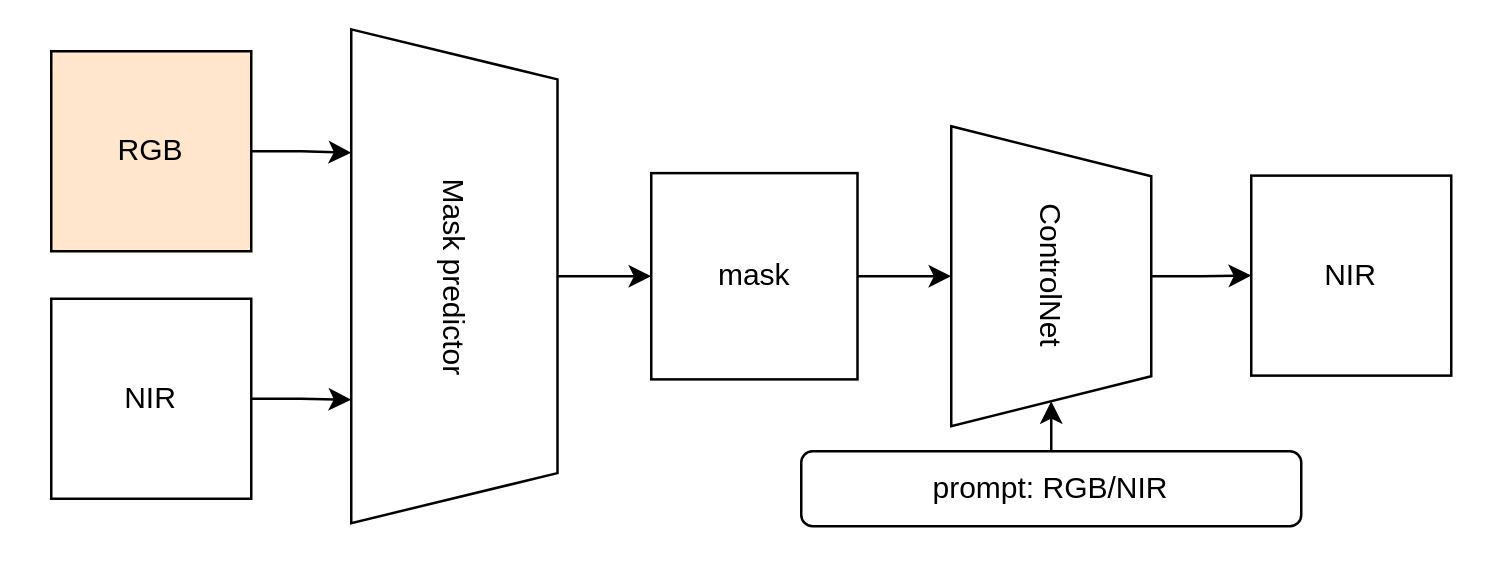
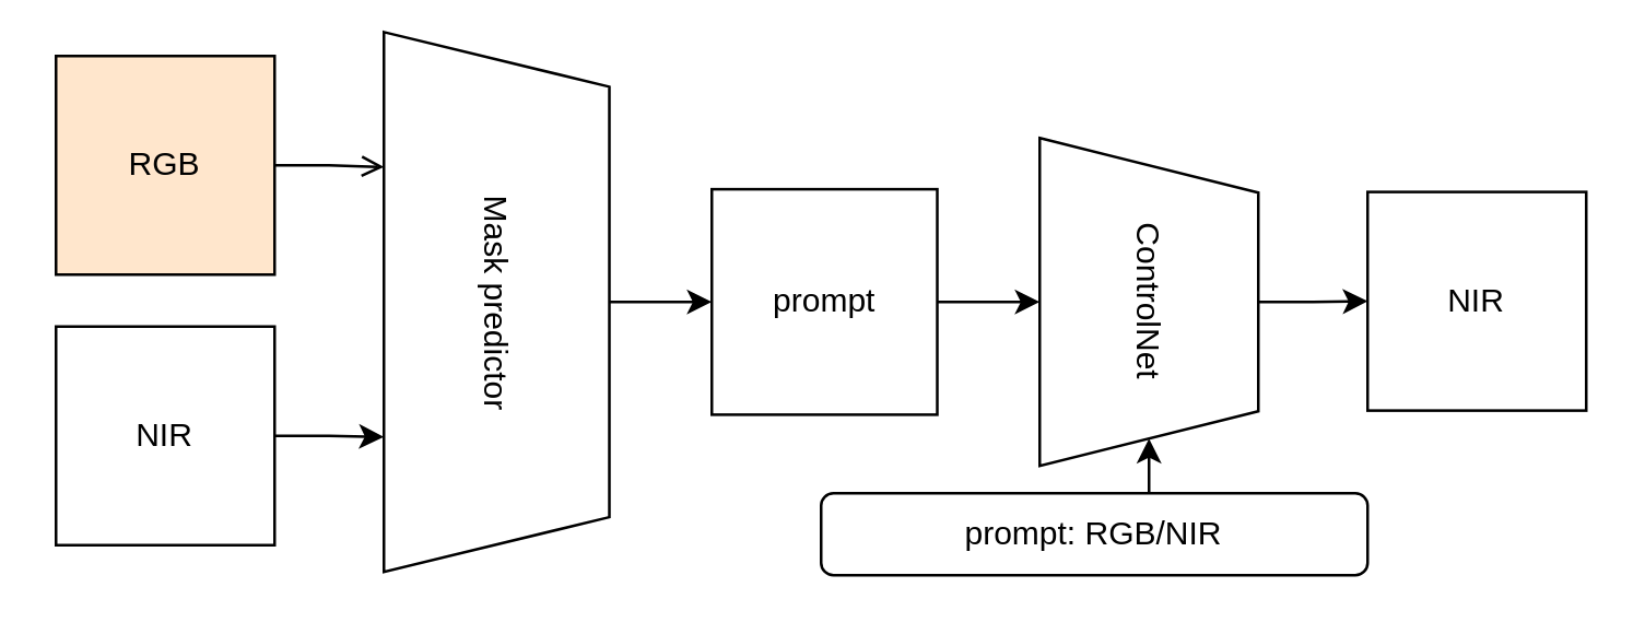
- <mxCell id="6" style="edgeStyle=orthogonalEdgeStyle;rounded=0;orthogonalLoop=1;jettySize=auto;html=1;exitX=1;exitY=0.5;exitDx=0;exitDy=0;entryX=0.25;entryY=1;entryDx=0;entryDy=0;" edge="1" parent="1" source="7" target="9"><mxGeometry relative="1" as="geometry" /></mxCell>
+ <mxCell id="6" style="edgeStyle=orthogonalEdgeStyle;rounded=0;orthogonalLoop=1;jettySize=auto;html=1;exitX=1;exitY=0.5;exitDx=0;exitDy=0;entryX=0.25;entryY=1;entryDx=0;entryDy=0;endArrow=open;" edge="1" parent="1" source="7" target="9"><mxGeometry relative="1" as="geometry" /></mxCell>
- <mxCell id="3" value="mask" style="whiteSpace=wrap;html=1;aspect=fixed;" vertex="1" parent="1"><mxGeometry x="260" y="68.75" width="82.5" height="82.5" as="geometry" /></mxCell>
+ <mxCell id="3" value="prompt" style="whiteSpace=wrap;html=1;aspect=fixed;" vertex="1" parent="1"><mxGeometry x="260" y="68.75" width="82.5" height="82.5" as="geometry" /></mxCell>
- <mxCell id="14" value="prompt: RGB/NIR" style="rounded=1;whiteSpace=wrap;html=1;" vertex="1" parent="1"><mxGeometry x="320" y="180" width="200" height="30" as="geometry" /></mxCell>
+ <mxCell id="14" value="prompt: RGB/NIR" style="rounded=1;whiteSpace=wrap;html=1;" vertex="1" parent="1"><mxGeometry x="300" y="180" width="200" height="30" as="geometry" /></mxCell>
